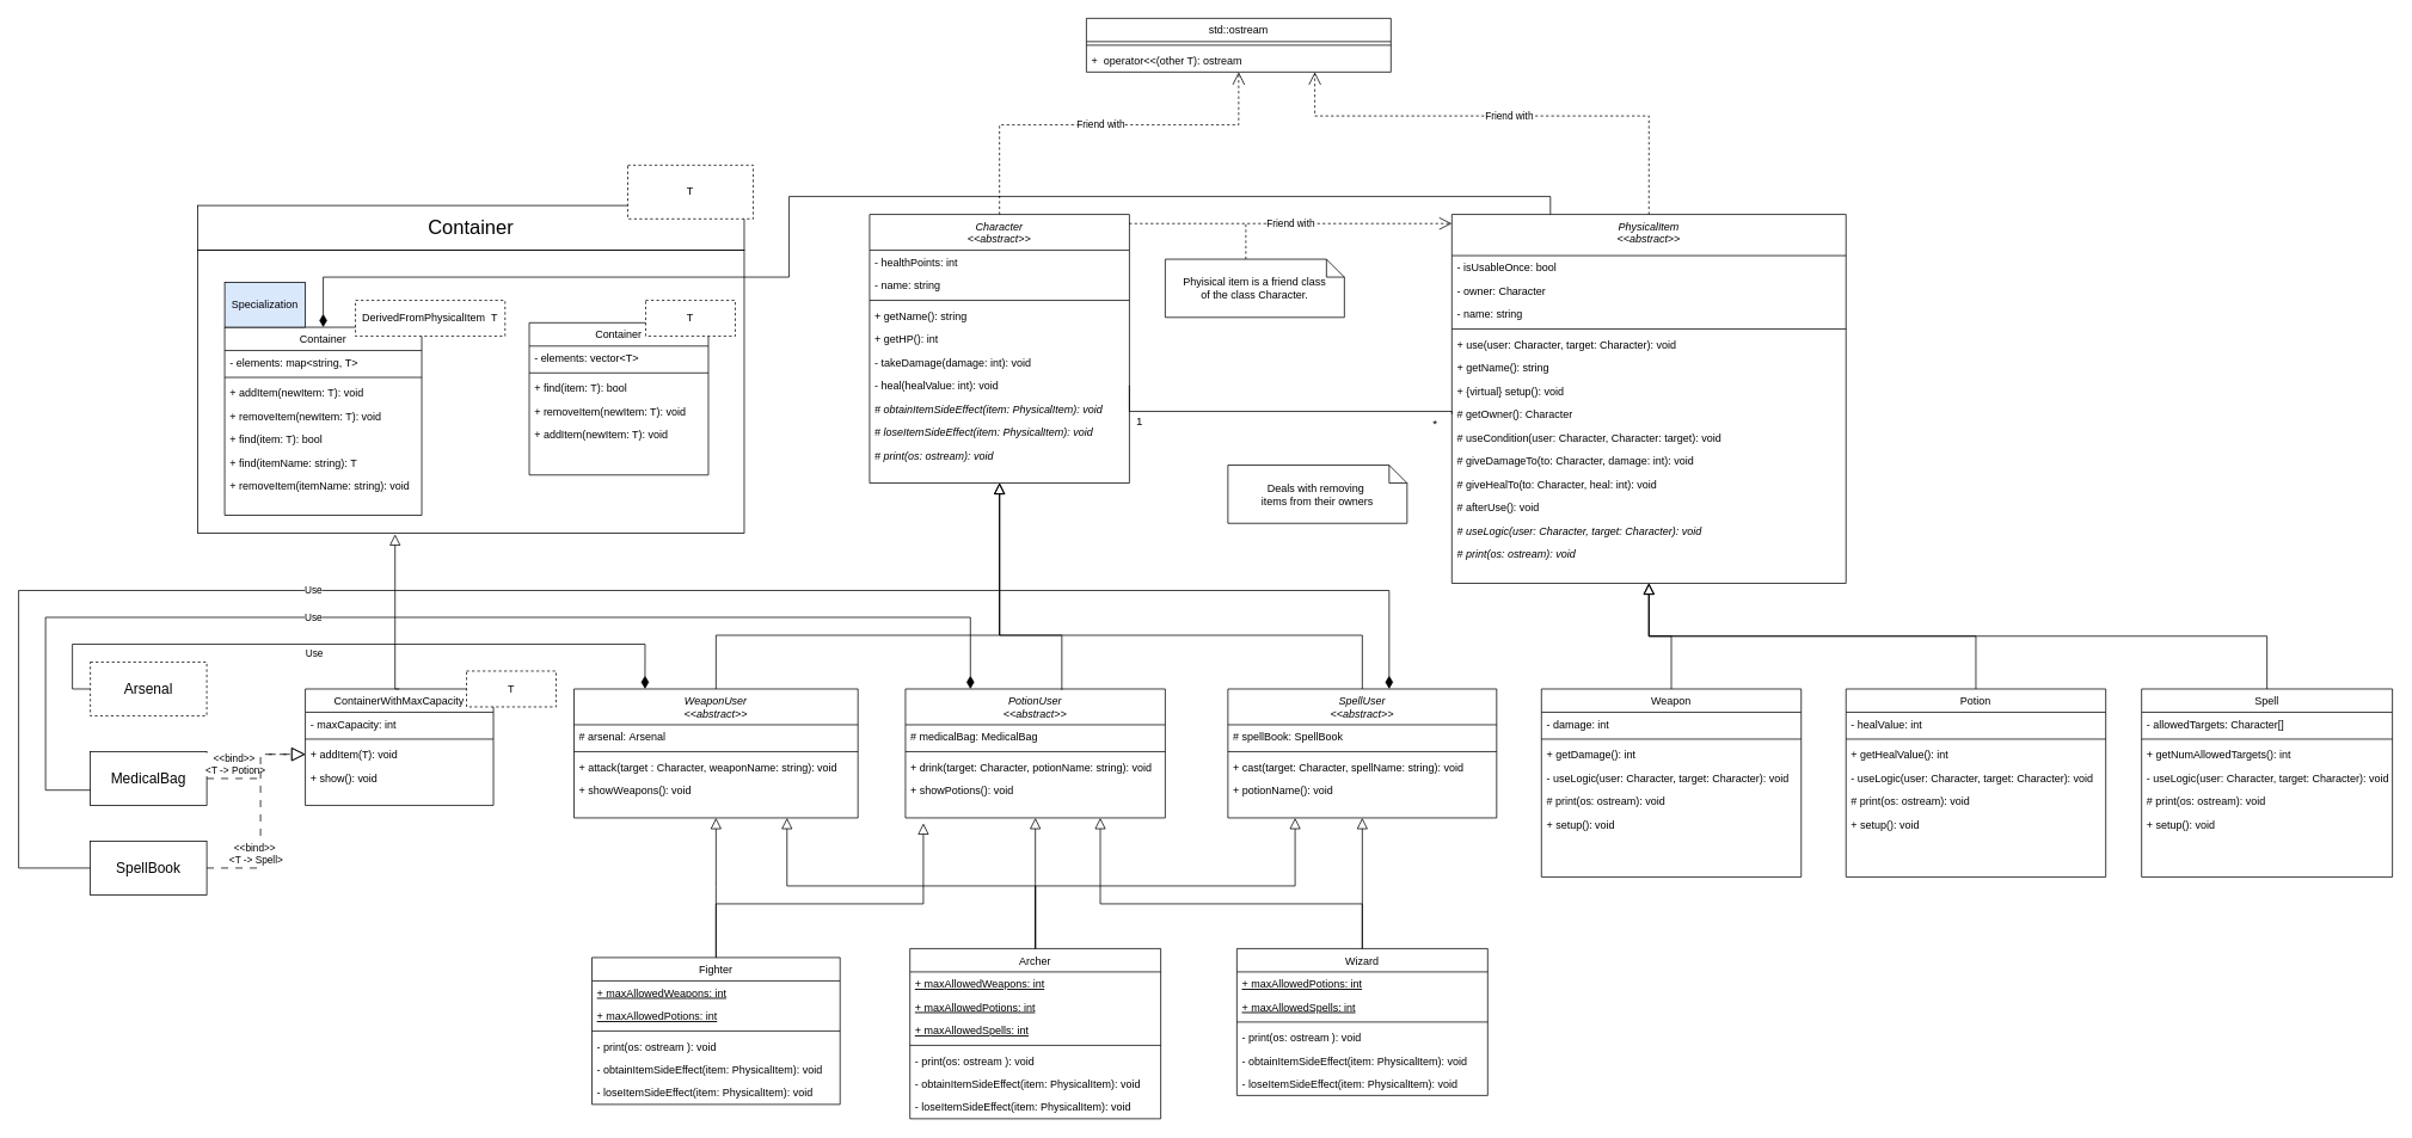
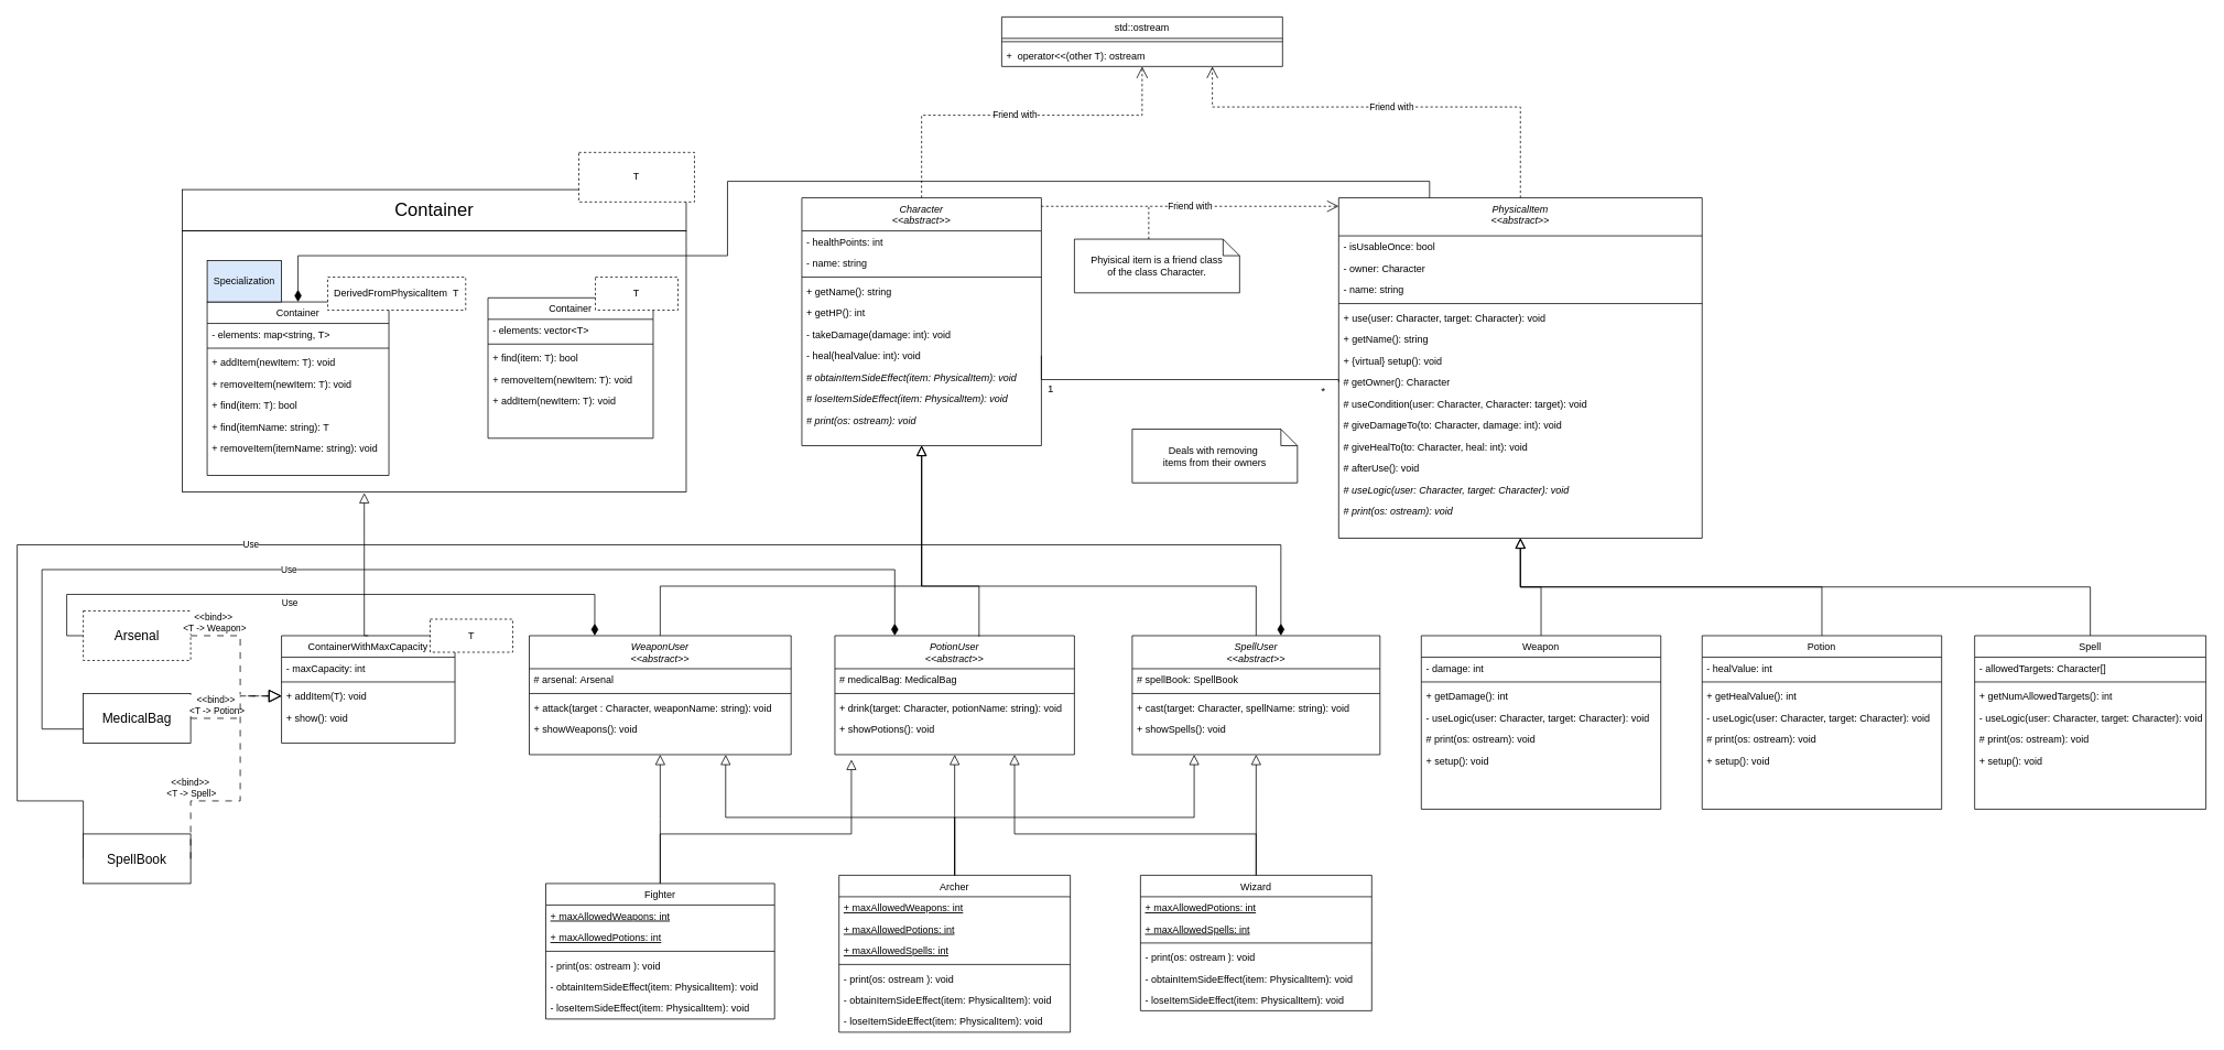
+ <mxCell id="142" value="&amp;lt;&amp;lt;bind&amp;gt;&amp;gt;&amp;nbsp;&lt;div&gt;&amp;lt;T -&amp;gt; Weapon&amp;gt;&lt;/div&gt;" style="html=1;verticalAlign=bottom;endArrow=block;rounded=0;exitX=1;exitY=0.5;exitDx=0;exitDy=0;entryX=0;entryY=0.5;entryDx=0;entryDy=0;dashed=1;dashPattern=8 8;endFill=0;endSize=13;edgeStyle=orthogonalEdgeStyle;" parent="1" source="139" target="120" edge="1"><mxGeometry x="-0.68" width="80" relative="1" as="geometry"><mxPoint x="410" y="1069" as="sourcePoint" /><mxPoint x="490" y="1069" as="targetPoint" /><mxPoint as="offset" /><Array as="points"><mxPoint x="290" y="769" /><mxPoint x="290" y="842" /></Array></mxGeometry></mxCell>
- <mxCell id="70" value="+ potionName(): void" style="text;align=left;verticalAlign=top;spacingLeft=4;spacingRight=4;overflow=hidden;rotatable=0;points=[[0,0.5],[1,0.5]];portConstraint=eastwest;" parent="66" vertex="1"><mxGeometry y="100" width="300" height="26" as="geometry" /></mxCell>
+ <mxCell id="70" value="+ showSpells(): void" style="text;align=left;verticalAlign=top;spacingLeft=4;spacingRight=4;overflow=hidden;rotatable=0;points=[[0,0.5],[1,0.5]];portConstraint=eastwest;" parent="66" vertex="1"><mxGeometry y="100" width="300" height="26" as="geometry" /></mxCell>
- <mxCell id="141" value="&lt;span style=&quot;font-size: 16px;&quot;&gt;SpellBook&lt;/span&gt;" style="html=1;whiteSpace=wrap;" parent="1" vertex="1"><mxGeometry x="100" y="939" width="130" height="60" as="geometry" /></mxCell>
+ <mxCell id="141" value="&lt;span style=&quot;font-size: 16px;&quot;&gt;SpellBook&lt;/span&gt;" style="html=1;whiteSpace=wrap;" parent="1" vertex="1"><mxGeometry x="100" y="1009" width="130" height="60" as="geometry" /></mxCell>
